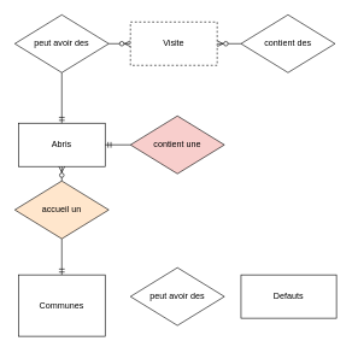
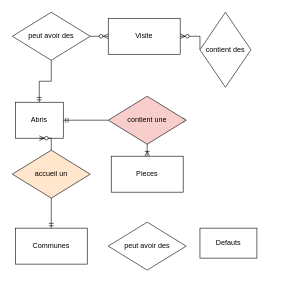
- <mxCell id="13" value="Visite" style="rounded=0;whiteSpace=wrap;html=1;dashed=1;" vertex="1" parent="1"><mxGeometry x="180" y="30" width="120" height="60" as="geometry" /></mxCell>
+ <mxCell id="13" value="Visite" style="rounded=0;whiteSpace=wrap;html=1;" vertex="1" parent="1"><mxGeometry x="180" y="30" width="120" height="60" as="geometry" /></mxCell>
- <mxCell id="16" value="contient des" style="rhombus;whiteSpace=wrap;html=1;" vertex="1" parent="1"><mxGeometry x="333" y="20" width="130" height="80" as="geometry" /></mxCell>
+ <mxCell id="16" value="contient des" style="rhombus;whiteSpace=wrap;html=1;" vertex="1" parent="1"><mxGeometry x="333" y="20" width="85" height="125" as="geometry" /></mxCell>
- <mxCell id="4" value="Abris" style="rounded=0;whiteSpace=wrap;html=1;" parent="1" vertex="1"><mxGeometry x="25" y="170" width="120" height="60" as="geometry" /></mxCell>
+ <mxCell id="4" value="Abris" style="rounded=0;whiteSpace=wrap;html=1;" parent="1" vertex="1"><mxGeometry x="25" y="170" width="80" height="60" as="geometry" /></mxCell>
+ <mxCell id="3" style="edgeStyle=orthogonalEdgeStyle;rounded=0;orthogonalLoop=1;jettySize=auto;html=1;exitX=1;exitY=0.5;exitDx=0;exitDy=0;entryX=0.5;entryY=0;entryDx=0;entryDy=0;endArrow=ERoneToMany;endFill=0;startArrow=ERmandOne;startFill=0;" parent="1" source="17" target="6" edge="1"><mxGeometry relative="1" as="geometry"><Array as="points"><mxPoint x="245" y="200" /></Array></mxGeometry></mxCell>
+ <mxCell id="6" value="Pieces" style="rounded=0;whiteSpace=wrap;html=1;" parent="1" vertex="1"><mxGeometry x="185" y="260" width="120" height="60" as="geometry" /></mxCell>
- <mxCell id="7" value="Defauts" style="rounded=0;whiteSpace=wrap;html=1;" parent="1" vertex="1"><mxGeometry x="333" y="380" width="132" height="60" as="geometry" /></mxCell>
+ <mxCell id="7" value="Defauts" style="rounded=0;whiteSpace=wrap;html=1;" parent="1" vertex="1"><mxGeometry x="333" y="380" width="95" height="50" as="geometry" /></mxCell>
- <mxCell id="5" value="Communes" style="rounded=0;whiteSpace=wrap;html=1;" parent="1" vertex="1"><mxGeometry x="25" y="380" width="120" height="85" as="geometry" /></mxCell>
+ <mxCell id="5" value="Communes" style="rounded=0;whiteSpace=wrap;html=1;" parent="1" vertex="1"><mxGeometry x="25" y="380" width="120" height="60" as="geometry" /></mxCell>
